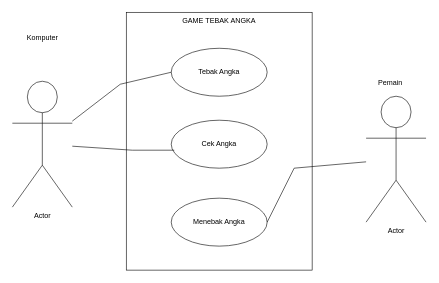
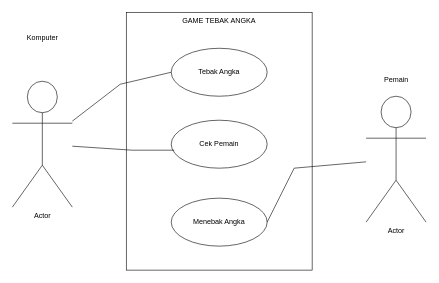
- <mxCell id="11" value="Pemain" style="text;html=1;align=center;verticalAlign=middle;resizable=0;points=[];autosize=1;strokeColor=none;fillColor=none;" vertex="1" parent="1"><mxGeometry x="620" y="123" width="60" height="30" as="geometry" /></mxCell>
+ <mxCell id="11" value="Pemain" style="text;html=1;align=center;verticalAlign=middle;resizable=0;points=[];autosize=1;strokeColor=none;fillColor=none;" vertex="1" parent="1"><mxGeometry x="630" y="118" width="60" height="30" as="geometry" /></mxCell>
- <mxCell id="6" value="Cek Angka" style="ellipse;whiteSpace=wrap;html=1;" vertex="1" parent="1"><mxGeometry x="285" y="200" width="160" height="80" as="geometry" /></mxCell>
+ <mxCell id="6" value="Cek Pemain" style="ellipse;whiteSpace=wrap;html=1;" vertex="1" parent="1"><mxGeometry x="285" y="200" width="160" height="80" as="geometry" /></mxCell>
